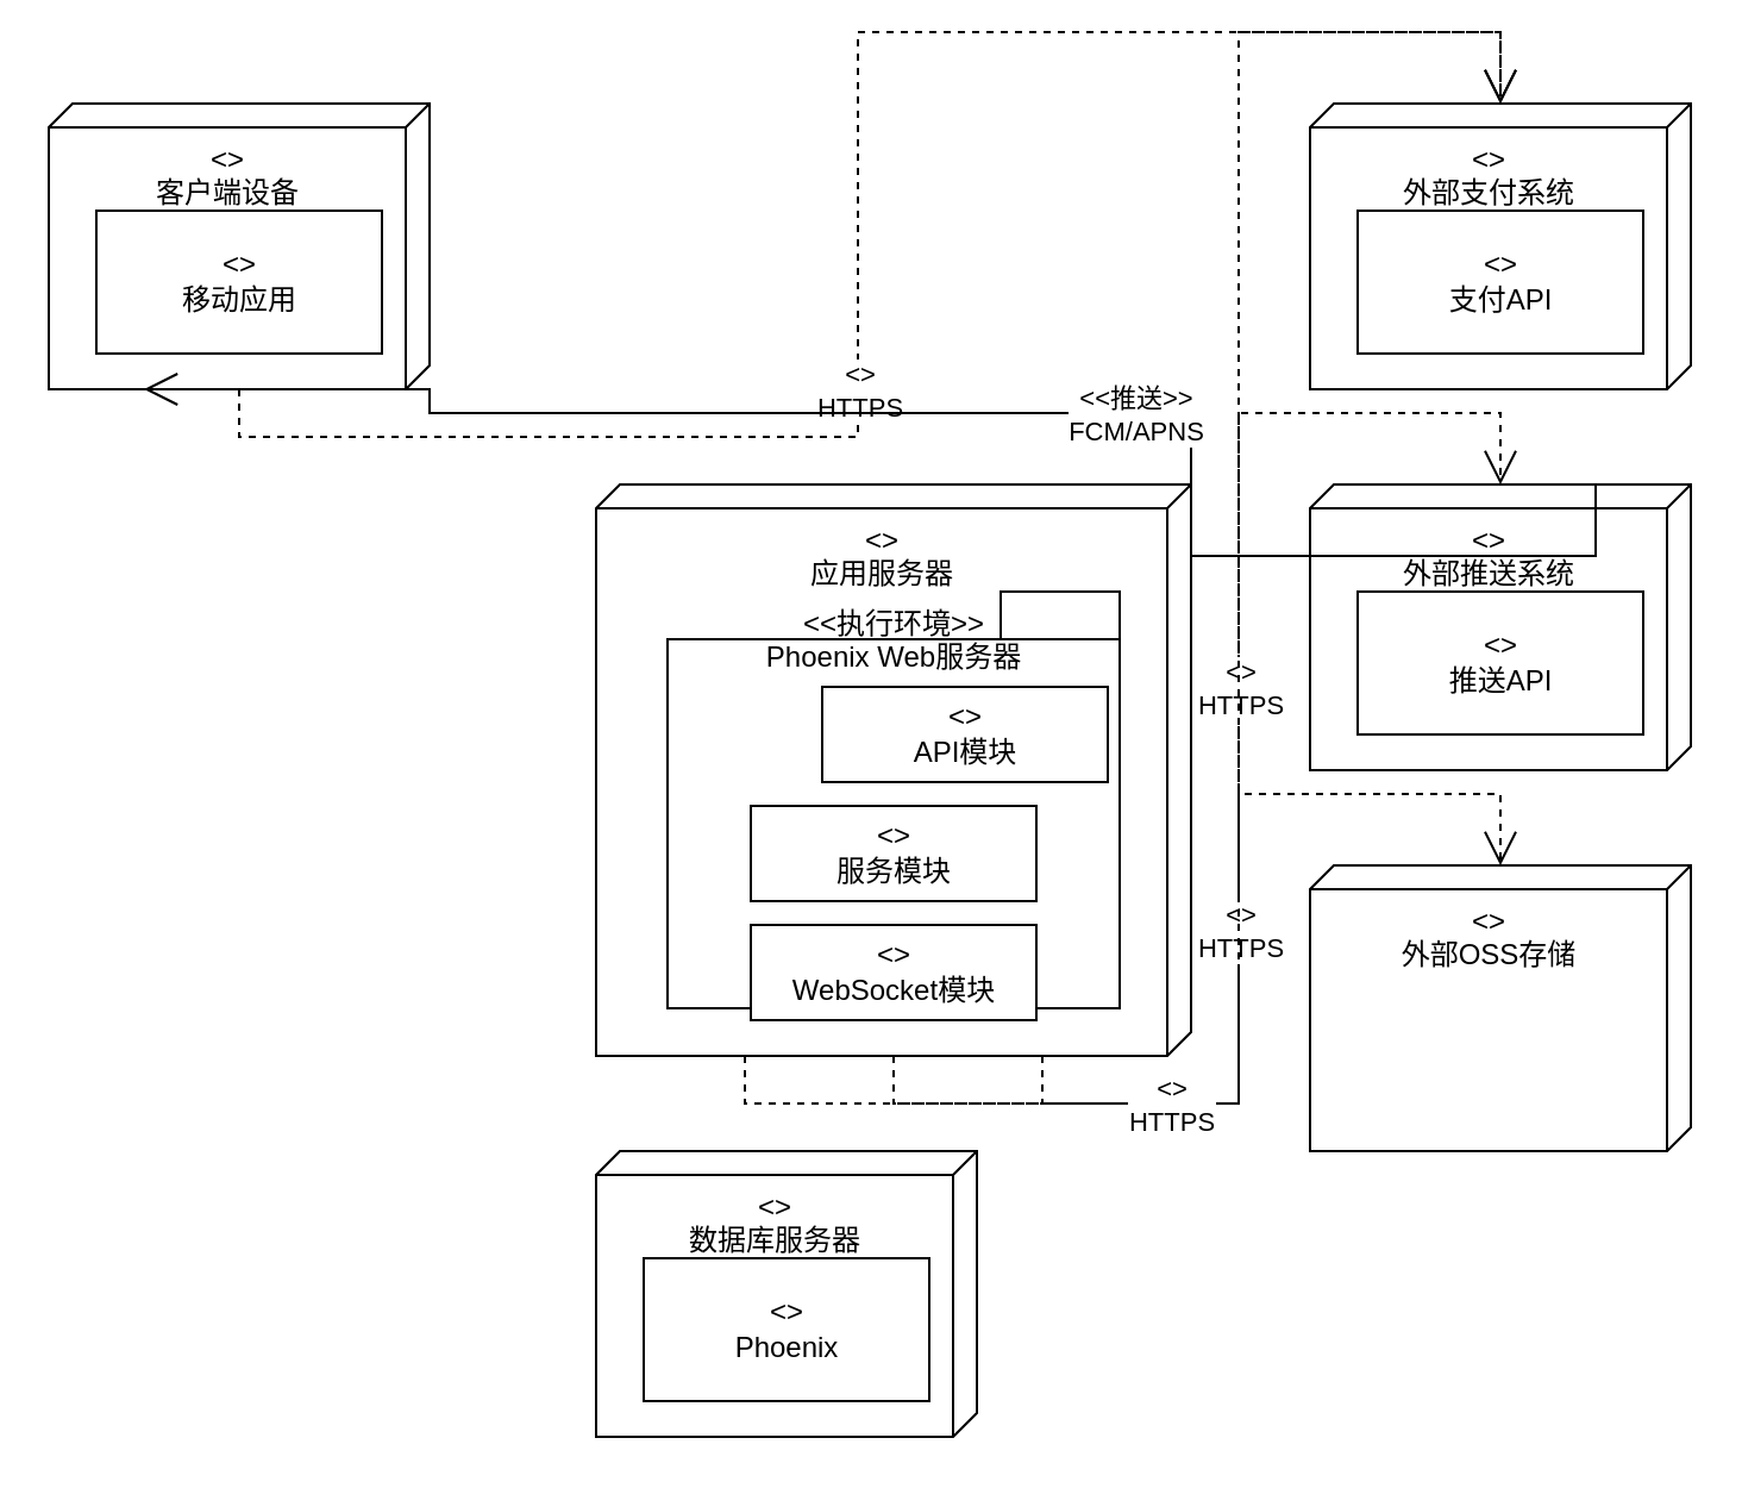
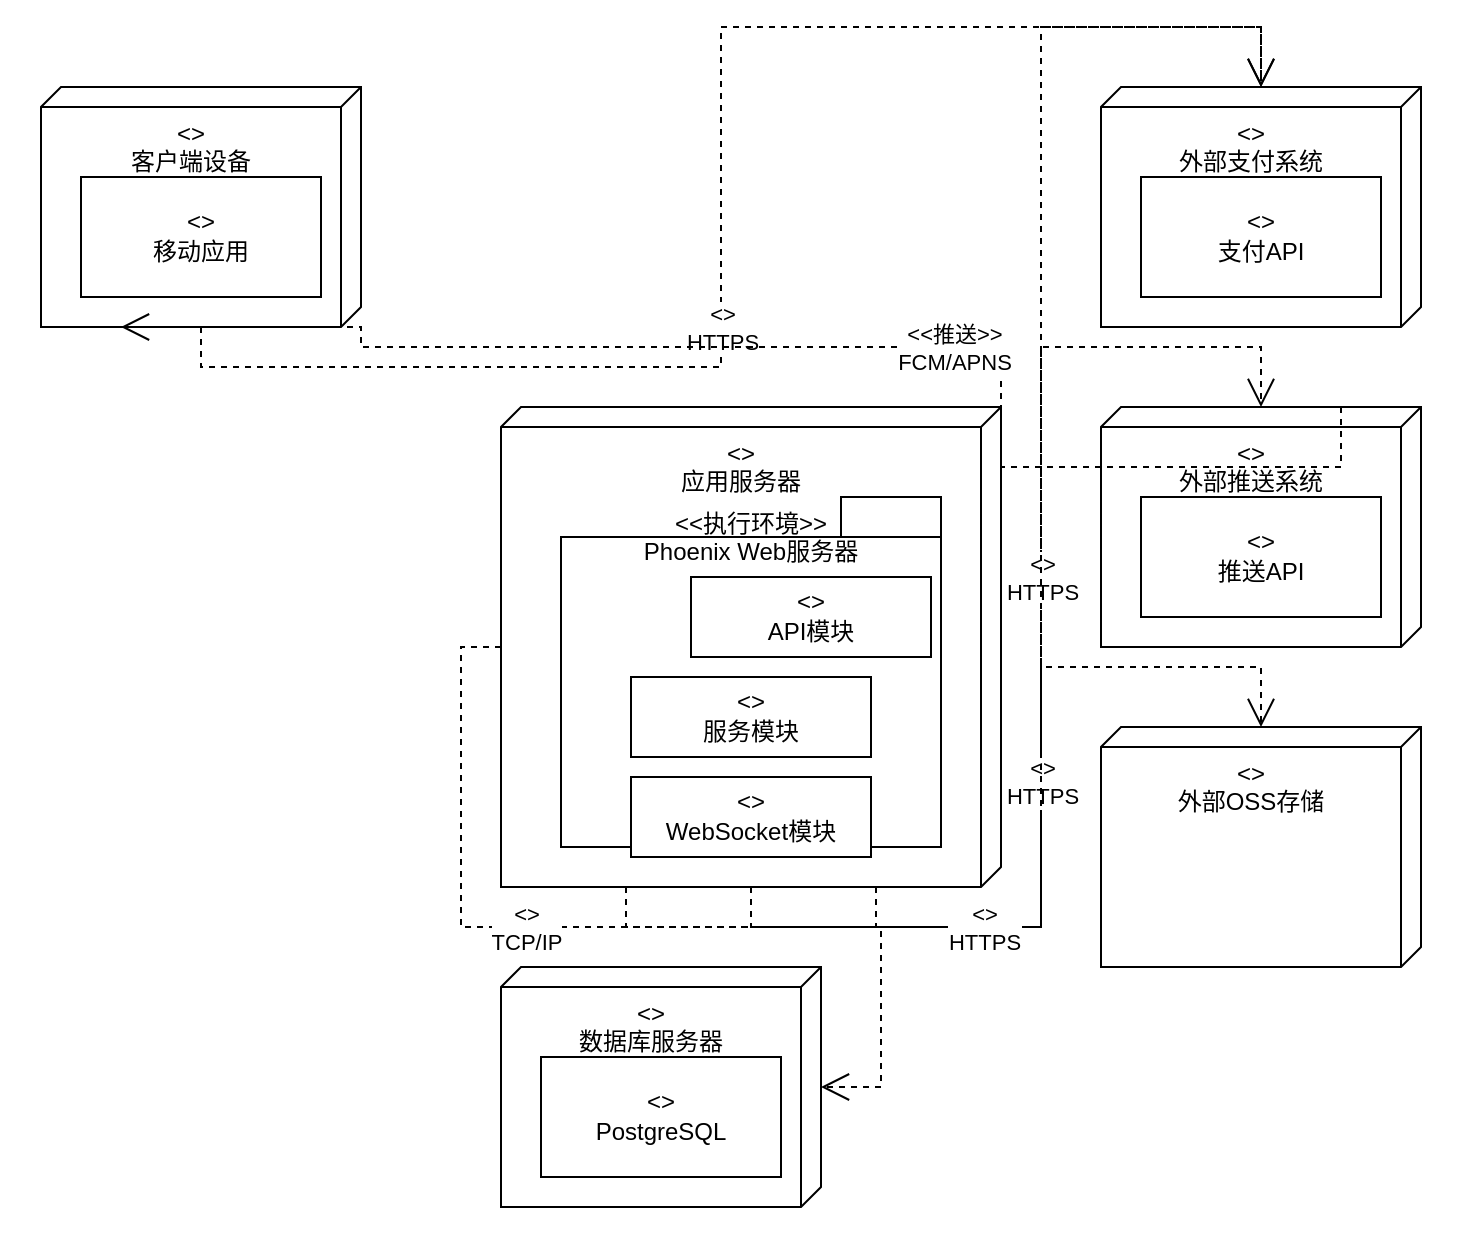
- <mxCell id="26" style="edgeStyle=orthogonalEdgeStyle;rounded=0;orthogonalLoop=1;jettySize=auto;html=1;exitX=0;exitY=0.25;exitDx=0;exitDy=0;entryX=1;entryY=0.75;entryDx=0;entryDy=0;endArrow=open;endSize=12;strokeWidth=1;dashed=0;" edge="1" parent="1" source="13" target="2"><mxGeometry relative="1" as="geometry"><Array as="points"><mxPoint x="500" y="210" /><mxPoint x="500" y="150" /><mxPoint x="180" y="150" /></Array></mxGeometry></mxCell>
+ <mxCell id="26" style="edgeStyle=orthogonalEdgeStyle;rounded=0;orthogonalLoop=1;jettySize=auto;html=1;exitX=0;exitY=0.25;exitDx=0;exitDy=0;entryX=1;entryY=0.75;entryDx=0;entryDy=0;endArrow=open;endSize=12;strokeWidth=1;dashed=1;" edge="1" parent="1" source="13" target="2"><mxGeometry relative="1" as="geometry"><Array as="points"><mxPoint x="500" y="210" /><mxPoint x="500" y="150" /><mxPoint x="180" y="150" /></Array></mxGeometry></mxCell>
+ <mxCell id="16" style="edgeStyle=orthogonalEdgeStyle;rounded=0;orthogonalLoop=1;jettySize=auto;html=1;exitX=0.5;exitY=1;exitDx=0;exitDy=0;entryX=0.5;entryY=0;entryDx=0;entryDy=0;endArrow=open;endSize=12;strokeWidth=1;dashed=1;" edge="1" parent="1" source="4" target="9"><mxGeometry relative="1" as="geometry" /></mxCell>
+ <mxCell id="17" value="&lt;&lt;protocol&gt;&gt;&#10;TCP/IP" style="edgeLabel;html=1;align=center;verticalAlign=middle;resizable=0;points=[];" vertex="1" connectable="0" parent="16"><mxGeometry x="-0.2" relative="1" as="geometry"><mxPoint as="offset" /></mxGeometry></mxCell>
- <mxCell id="10" value="&lt;&lt;component&gt;&gt;&#10;Phoenix" style="html=1;dropTarget=0;strokeWidth=1;" vertex="1" parent="9"><mxGeometry x="20" y="45" width="120" height="60" as="geometry" /></mxCell>
+ <mxCell id="10" value="&lt;&lt;component&gt;&gt;&#10;PostgreSQL" style="html=1;dropTarget=0;strokeWidth=1;" vertex="1" parent="9"><mxGeometry x="20" y="45" width="120" height="60" as="geometry" /></mxCell>
